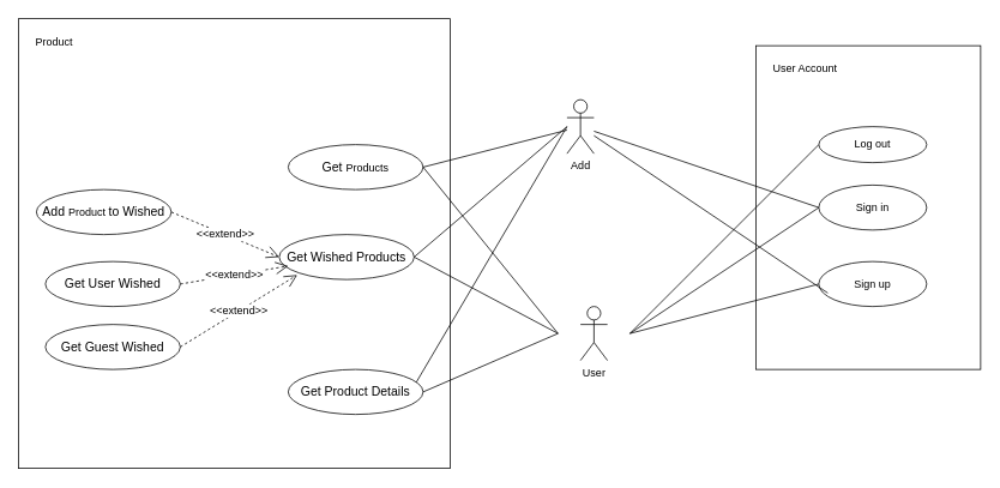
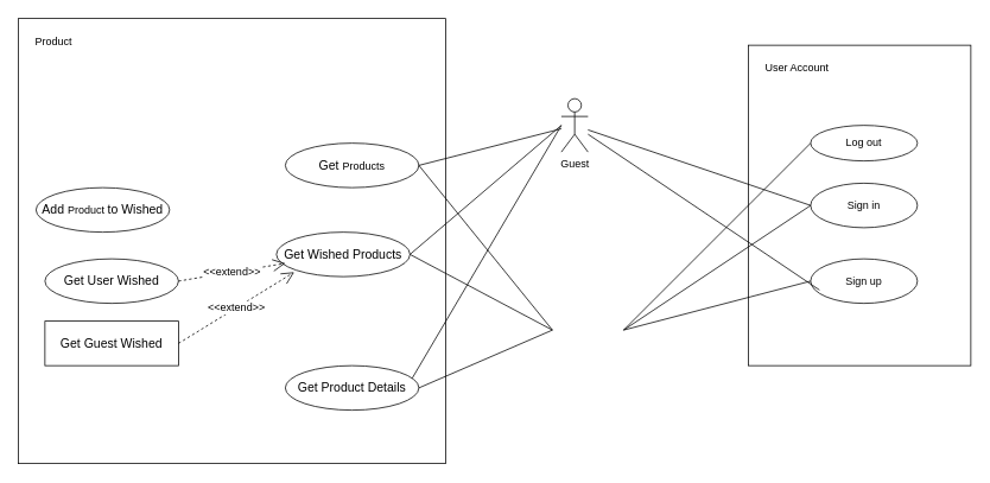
- <mxCell id="21" value="Add" style="shape=umlActor;verticalLabelPosition=bottom;verticalAlign=top;html=1;outlineConnect=0;" vertex="1" parent="1"><mxGeometry x="630" y="110" width="30" height="60" as="geometry" /></mxCell>
+ <mxCell id="21" value="Guest" style="shape=umlActor;verticalLabelPosition=bottom;verticalAlign=top;html=1;outlineConnect=0;" vertex="1" parent="1"><mxGeometry x="630" y="110" width="30" height="60" as="geometry" /></mxCell>
- <mxCell id="7" value="&amp;lt;&amp;lt;extend&amp;gt;&amp;gt;" style="endArrow=open;endSize=12;dashed=1;html=1;rounded=0;exitX=1;exitY=0.5;exitDx=0;exitDy=0;entryX=0;entryY=0.5;entryDx=0;entryDy=0;fontSize=12;" parent="1" source="6" target="5" edge="1"><mxGeometry width="160" relative="1" as="geometry"><mxPoint x="230" y="240" as="sourcePoint" /><mxPoint x="310" y="170" as="targetPoint" /></mxGeometry></mxCell>
- <mxCell id="2" value="User" style="shape=umlActor;verticalLabelPosition=bottom;verticalAlign=top;html=1;outlineConnect=0;" parent="1" vertex="1"><mxGeometry x="645" y="340" width="30" height="60" as="geometry" /></mxCell>
- <mxCell id="25" value="Get Guest Wished" style="ellipse;whiteSpace=wrap;html=1;fontSize=14;" vertex="1" parent="1"><mxGeometry x="50" y="360" width="150" height="50" as="geometry" /></mxCell>
+ <mxCell id="25" value="Get Guest Wished" style="whiteSpace=wrap;html=1;fontSize=14;rounded=0;" vertex="1" parent="1"><mxGeometry x="50" y="360" width="150" height="50" as="geometry" /></mxCell>
